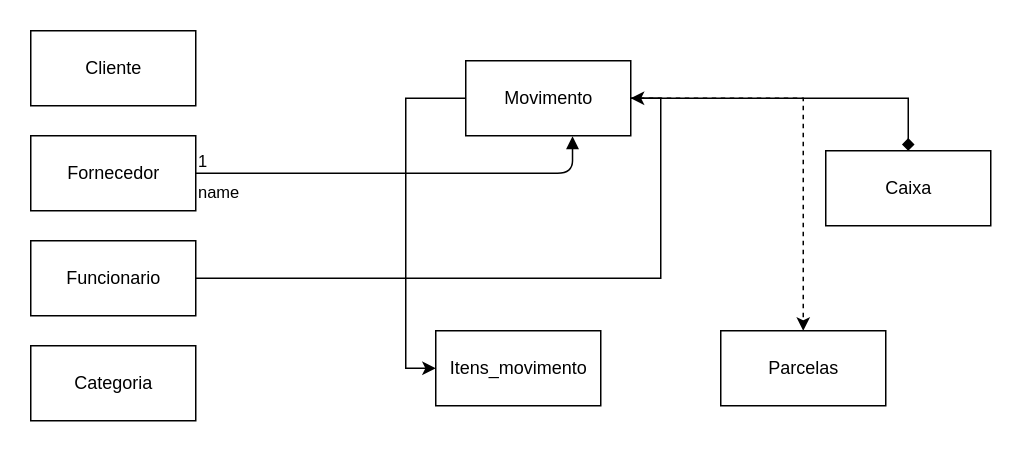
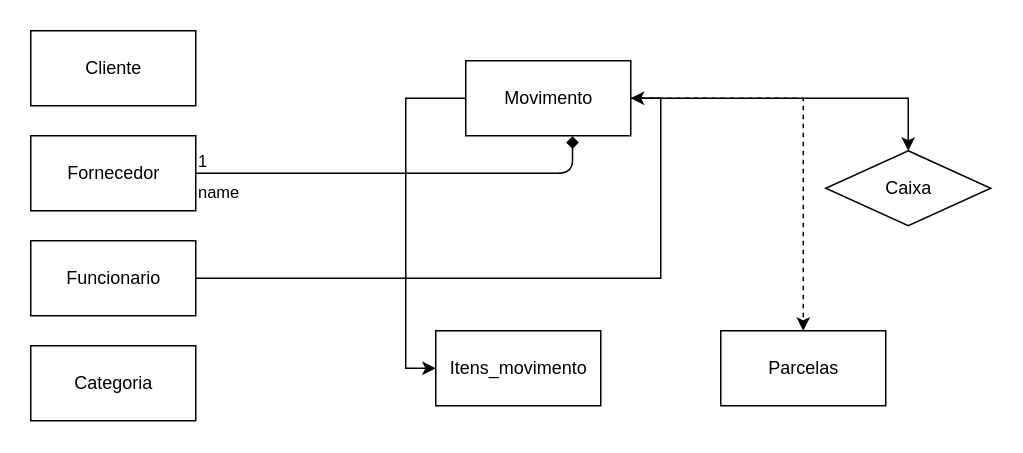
- <mxCell id="7" style="edgeStyle=orthogonalEdgeStyle;rounded=0;orthogonalLoop=1;jettySize=auto;html=1;endArrow=diamond;" edge="1" parent="1" source="10" target="13"><mxGeometry relative="1" as="geometry" /></mxCell>
+ <mxCell id="7" style="edgeStyle=orthogonalEdgeStyle;rounded=0;orthogonalLoop=1;jettySize=auto;html=1;" edge="1" parent="1" source="10" target="13"><mxGeometry relative="1" as="geometry" /></mxCell>
- <mxCell id="11" value="name" style="endArrow=block;endFill=1;html=1;edgeStyle=orthogonalEdgeStyle;align=left;verticalAlign=top;exitX=1;exitY=0.5;exitDx=0;exitDy=0;entryX=0.647;entryY=1.007;entryDx=0;entryDy=0;entryPerimeter=0;" edge="1" parent="1" source="3" target="10"><mxGeometry x="-1" relative="1" as="geometry"><mxPoint x="270" y="210" as="sourcePoint" /><mxPoint x="430" y="210" as="targetPoint" /></mxGeometry></mxCell>
+ <mxCell id="11" value="name" style="endArrow=diamond;endFill=1;html=1;edgeStyle=orthogonalEdgeStyle;align=left;verticalAlign=top;exitX=1;exitY=0.5;exitDx=0;exitDy=0;entryX=0.647;entryY=1.007;entryDx=0;entryDy=0;entryPerimeter=0;" edge="1" parent="1" source="3" target="10"><mxGeometry x="-1" relative="1" as="geometry"><mxPoint x="270" y="210" as="sourcePoint" /><mxPoint x="430" y="210" as="targetPoint" /></mxGeometry></mxCell>
- <mxCell id="13" value="Caixa&lt;br&gt;" style="html=1;" vertex="1" parent="1"><mxGeometry x="550" y="100" width="110" height="50" as="geometry" /></mxCell>
+ <mxCell id="13" value="Caixa&lt;br&gt;" style="rhombus;html=1;" vertex="1" parent="1"><mxGeometry x="550" y="100" width="110" height="50" as="geometry" /></mxCell>
